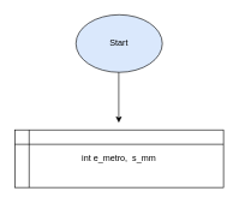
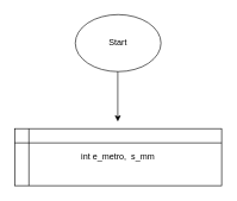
- <mxCell id="2" value="Start" style="ellipse;whiteSpace=wrap;html=1;fillColor=#dae8fc;" vertex="1" parent="1"><mxGeometry x="105" width="120" height="80" as="geometry" y="20" /></mxCell>
+ <mxCell id="2" value="Start" style="ellipse;whiteSpace=wrap;html=1;" vertex="1" parent="1"><mxGeometry x="105" width="120" height="80" as="geometry" y="20" /></mxCell>
